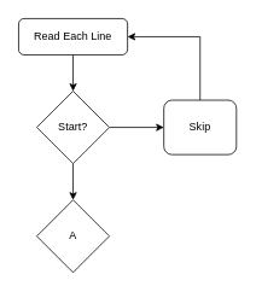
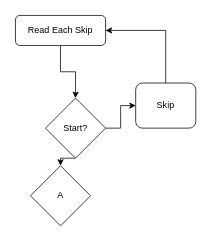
- <mxCell id="3" value="Read Each Line" style="rounded=1;whiteSpace=wrap;html=1;" vertex="1" parent="1"><mxGeometry x="20" y="20" width="120" height="40" as="geometry" /></mxCell>
+ <mxCell id="3" value="Read Each Skip" style="rounded=1;whiteSpace=wrap;html=1;" vertex="1" parent="1"><mxGeometry x="20" y="20" width="120" height="40" as="geometry" /></mxCell>
- <mxCell id="6" value="Start?" style="rhombus;whiteSpace=wrap;html=1;" vertex="1" parent="1"><mxGeometry x="40" y="100" width="80" height="80" as="geometry" /></mxCell>
+ <mxCell id="6" value="Start?" style="rhombus;whiteSpace=wrap;html=1;" vertex="1" parent="1"><mxGeometry x="60" y="130" width="80" height="80" as="geometry" /></mxCell>
